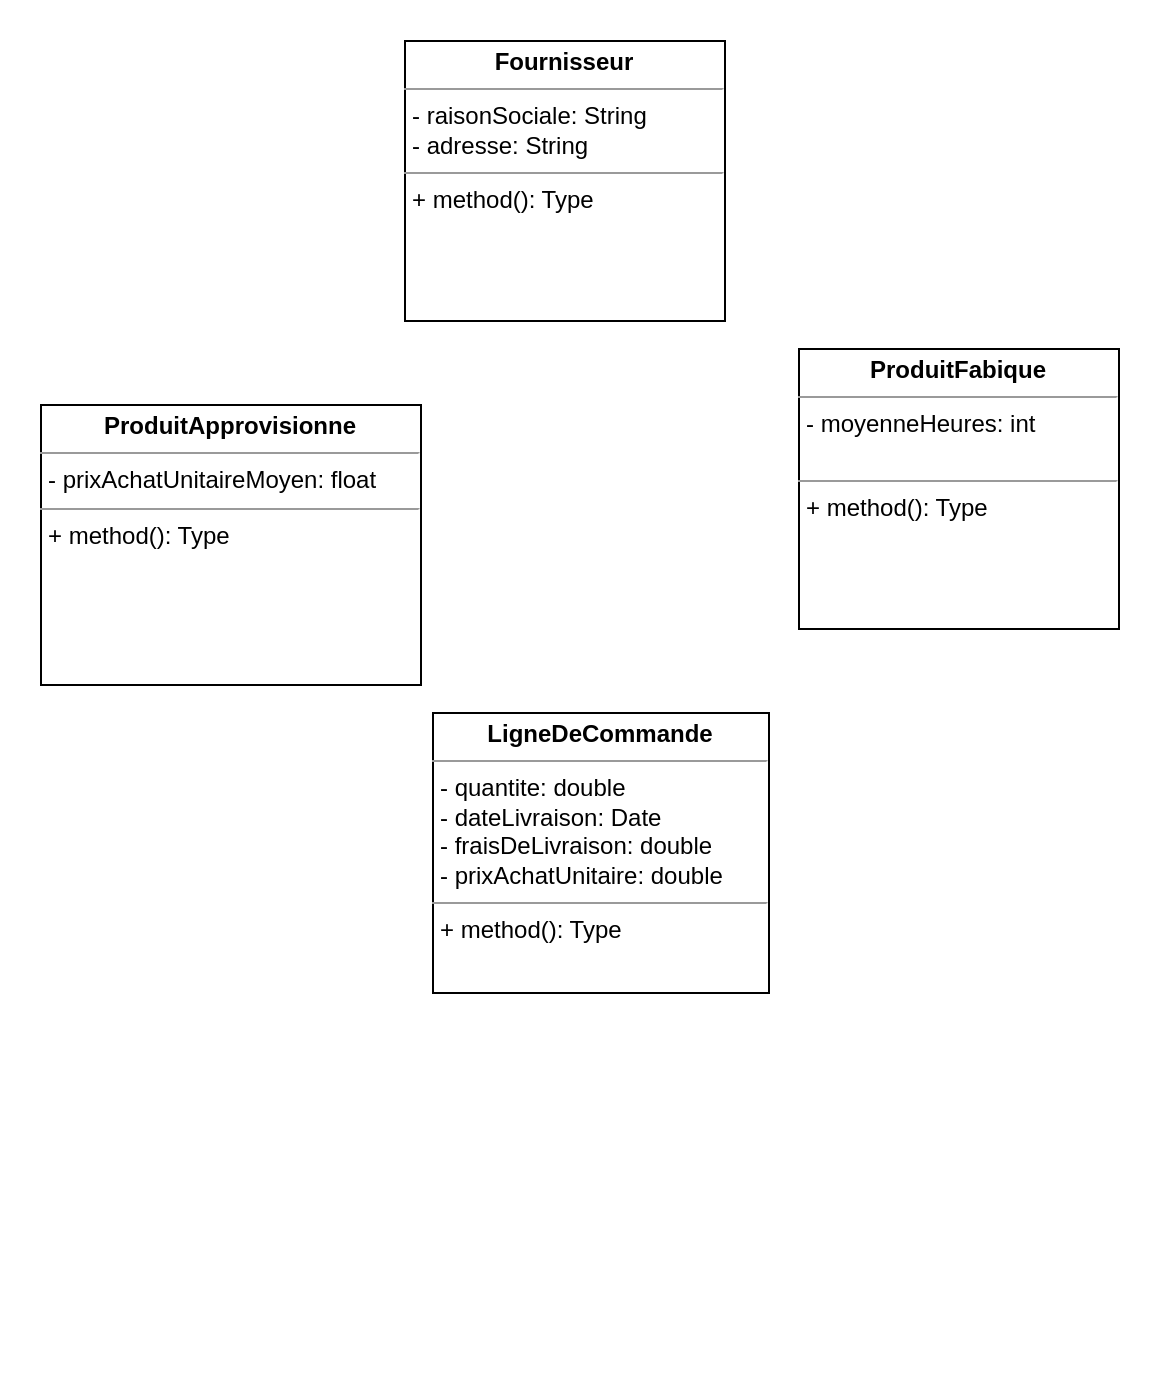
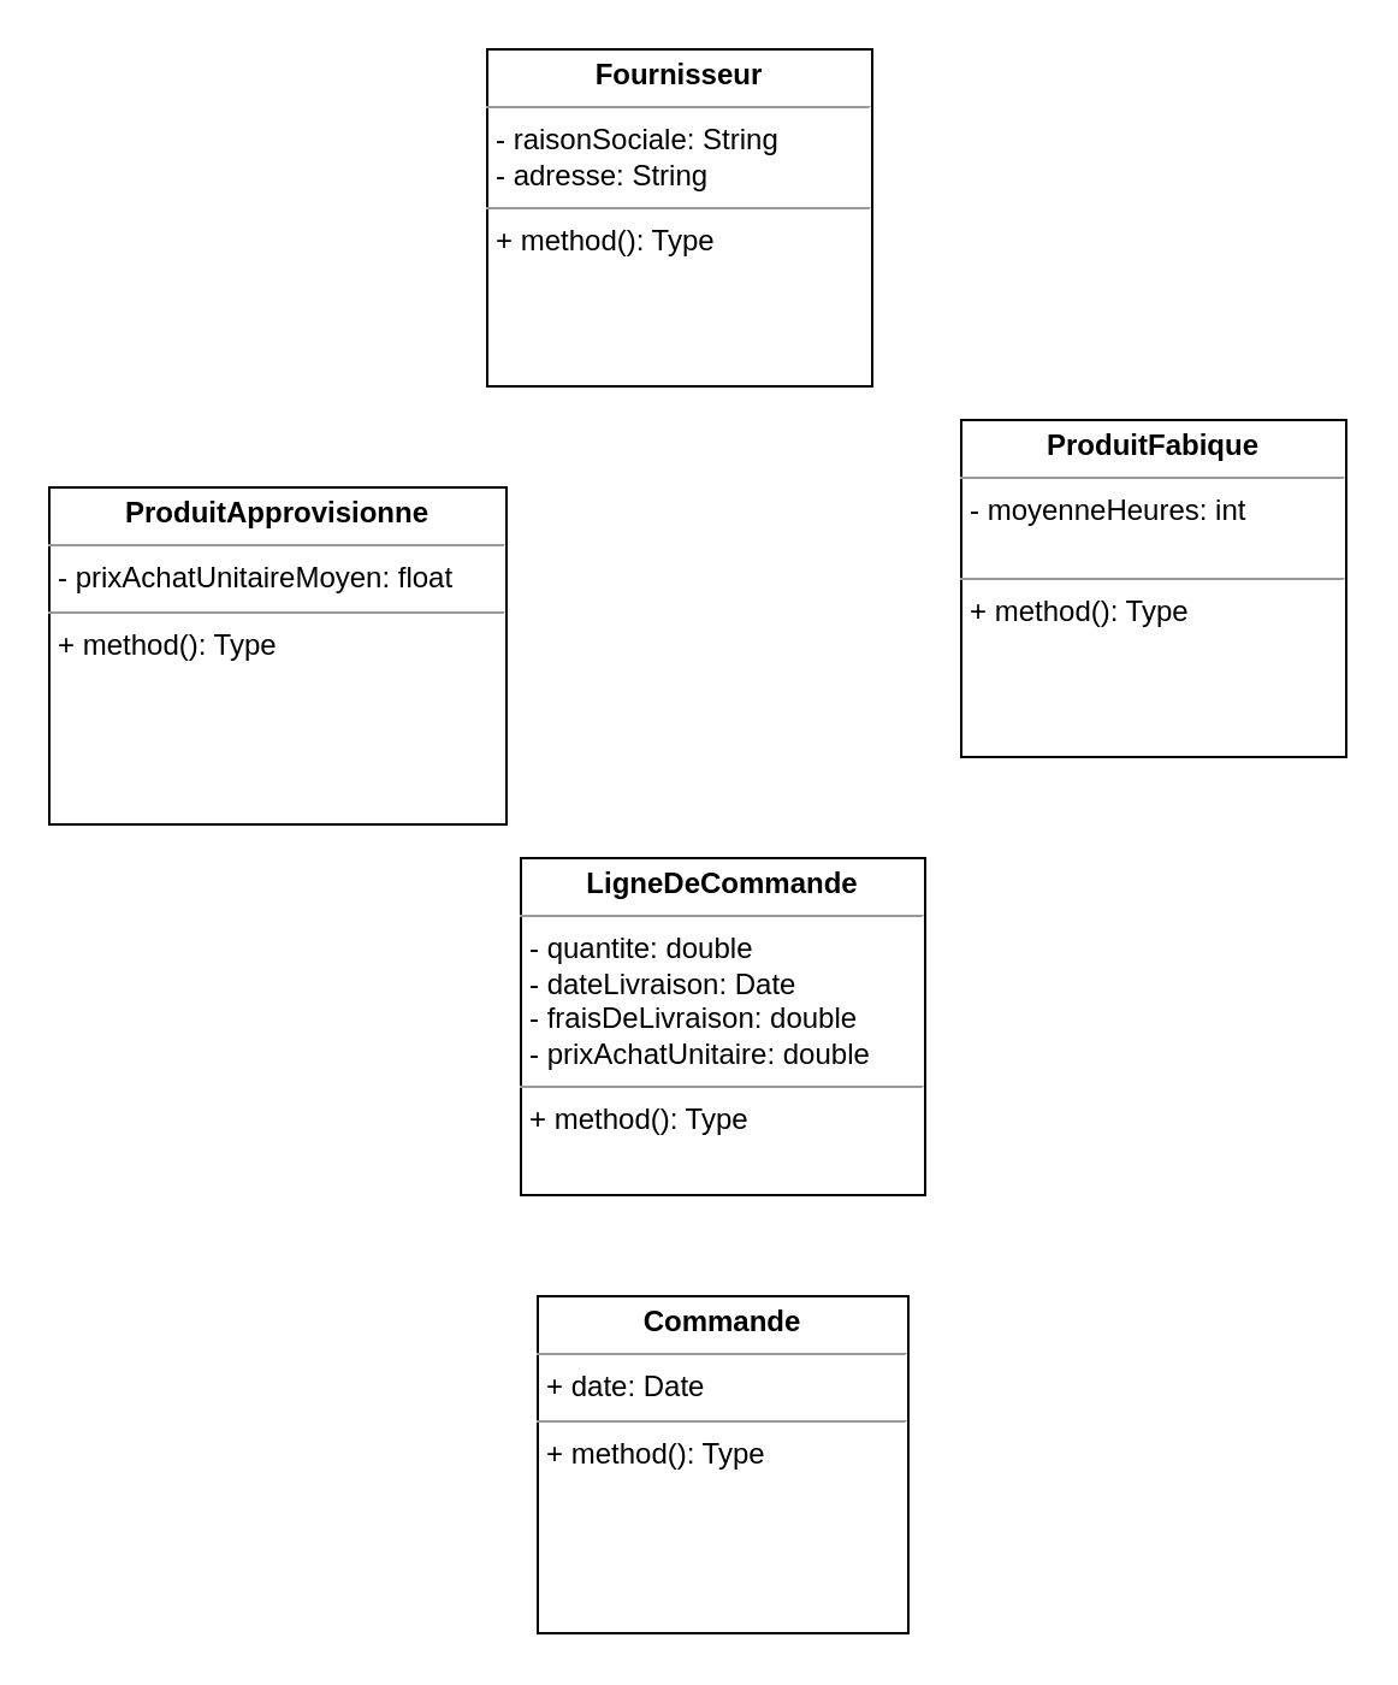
+ <mxCell id="5" value="&lt;p style=&quot;margin: 0px ; margin-top: 4px ; text-align: center&quot;&gt;&lt;b&gt;Commande&lt;/b&gt;&lt;/p&gt;&lt;hr size=&quot;1&quot;&gt;&lt;p style=&quot;margin: 0px ; margin-left: 4px&quot;&gt;+ date: Date&lt;/p&gt;&lt;hr size=&quot;1&quot;&gt;&lt;p style=&quot;margin: 0px ; margin-left: 4px&quot;&gt;+ method(): Type&lt;/p&gt;" style="verticalAlign=top;align=left;overflow=fill;fontSize=12;fontFamily=Helvetica;html=1;" vertex="1" parent="1"><mxGeometry x="223" y="538" width="154" height="140" as="geometry" /></mxCell>
